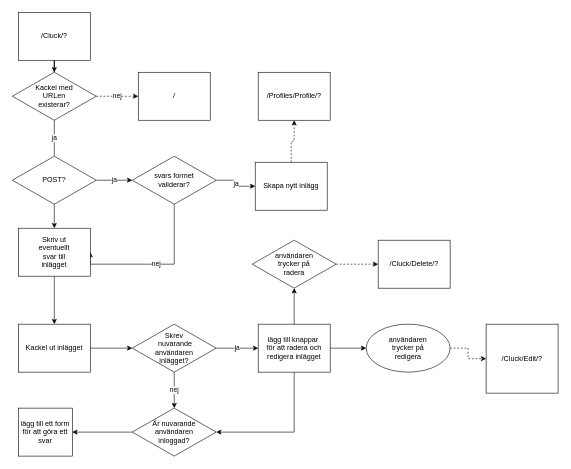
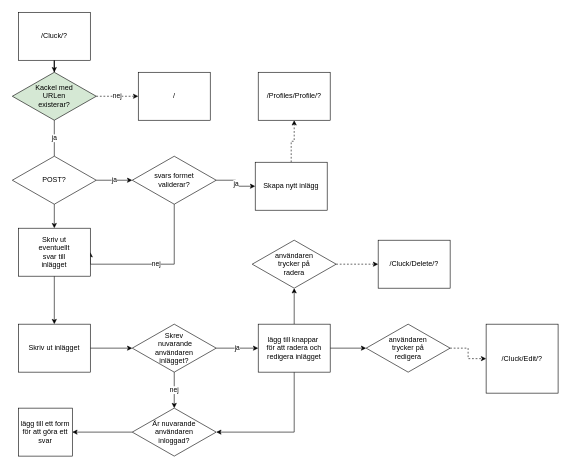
- <mxCell id="6" value="Kackel med&lt;br&gt;URLen&lt;br&gt;existerar?" style="rhombus;whiteSpace=wrap;html=1;rounded=0;" vertex="1" parent="1"><mxGeometry x="20" y="120" width="140" height="80" as="geometry" /></mxCell>
+ <mxCell id="6" value="Kackel med&lt;br&gt;URLen&lt;br&gt;existerar?" style="rhombus;whiteSpace=wrap;html=1;rounded=0;fillColor=#d5e8d4;" vertex="1" parent="1"><mxGeometry x="20" y="120" width="140" height="80" as="geometry" /></mxCell>
- <mxCell id="20" value="Kackel ut inlägget" style="whiteSpace=wrap;html=1;rounded=0;" vertex="1" parent="1"><mxGeometry x="30" y="540" width="120" height="80" as="geometry" /></mxCell>
+ <mxCell id="20" value="Skriv ut inlägget" style="whiteSpace=wrap;html=1;rounded=0;" vertex="1" parent="1"><mxGeometry x="30" y="540" width="120" height="80" as="geometry" /></mxCell>
- <mxCell id="34" value="användaren&lt;br&gt;trycker på&lt;br&gt;redigera" style="ellipse;whiteSpace=wrap;html=1;" vertex="1" parent="1"><mxGeometry x="610" y="540" width="140" height="80" as="geometry" /></mxCell>
+ <mxCell id="34" value="användaren&lt;br&gt;trycker på&lt;br&gt;redigera" style="rhombus;whiteSpace=wrap;html=1;rounded=0;" vertex="1" parent="1"><mxGeometry x="610" y="540" width="140" height="80" as="geometry" /></mxCell>
